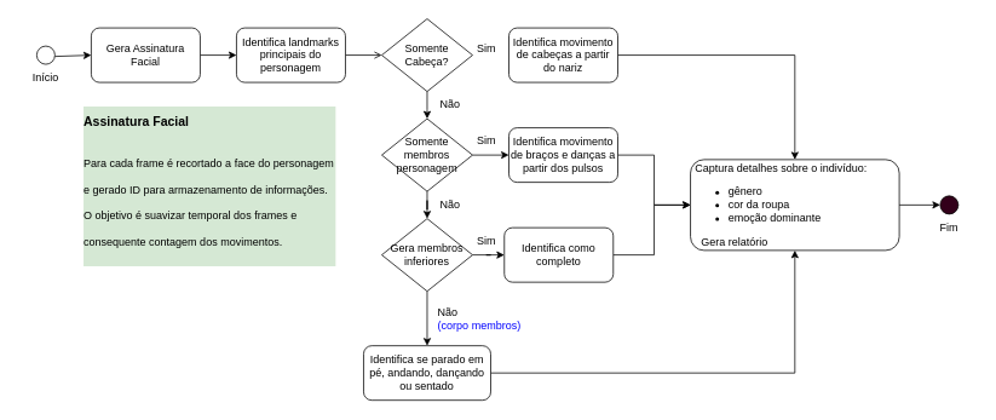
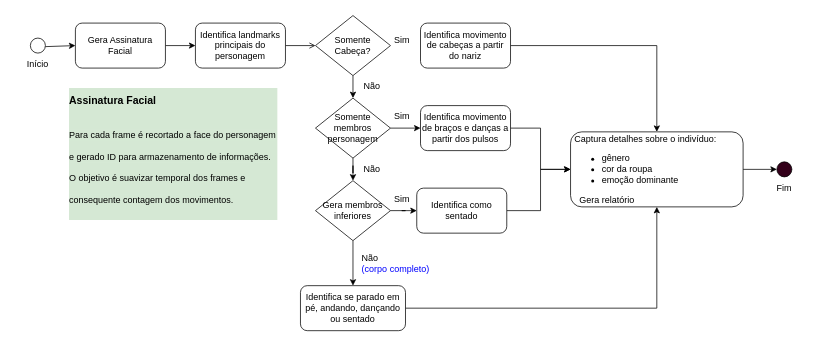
- <mxCell id="27" value="Identifica como completo" style="rounded=1;whiteSpace=wrap;html=1;" vertex="1" parent="1"><mxGeometry x="555" y="250" width="120" height="60" as="geometry" /></mxCell>
+ <mxCell id="27" value="Identifica como sentado" style="rounded=1;whiteSpace=wrap;html=1;" vertex="1" parent="1"><mxGeometry x="555" y="250" width="120" height="60" as="geometry" /></mxCell>
- <mxCell id="31" value="Não&amp;nbsp;&lt;div&gt;&lt;font style=&quot;color: rgb(0, 0, 255);&quot;&gt;(corpo membros)&lt;/font&gt;&lt;/div&gt;" style="text;html=1;align=left;verticalAlign=middle;resizable=0;points=[];autosize=1;strokeColor=none;fillColor=none;" vertex="1" parent="1"><mxGeometry x="480" y="330" width="110" height="40" as="geometry" /></mxCell>
+ <mxCell id="31" value="Não&amp;nbsp;&lt;div&gt;&lt;font style=&quot;color: rgb(0, 0, 255);&quot;&gt;(corpo completo)&lt;/font&gt;&lt;/div&gt;" style="text;html=1;align=left;verticalAlign=middle;resizable=0;points=[];autosize=1;strokeColor=none;fillColor=none;" vertex="1" parent="1"><mxGeometry x="480" y="330" width="110" height="40" as="geometry" /></mxCell>
